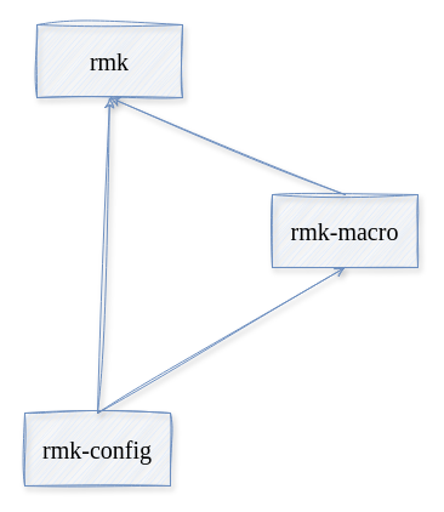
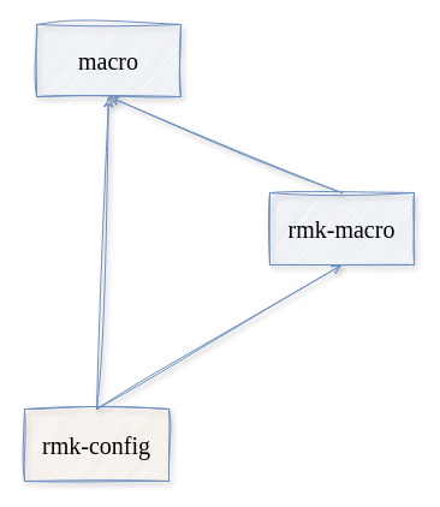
- <mxCell id="2" value="rmk" style="rounded=0;whiteSpace=wrap;html=1;hachureGap=4;fontFamily=Comic Sans MS;fontSize=20;fillColor=#dae8fc;strokeColor=#6c8ebf;shadow=1;sketch=1;curveFitting=1;jiggle=2;labelBackgroundColor=none;labelBorderColor=none;" parent="1" vertex="1"><mxGeometry x="30" y="20" width="120" height="60" as="geometry" /></mxCell>
+ <mxCell id="2" value="macro" style="rounded=0;whiteSpace=wrap;html=1;hachureGap=4;fontFamily=Comic Sans MS;fontSize=20;fillColor=#dae8fc;strokeColor=#6c8ebf;shadow=1;sketch=1;curveFitting=1;jiggle=2;labelBackgroundColor=none;labelBorderColor=none;" parent="1" vertex="1"><mxGeometry x="30" y="20" width="120" height="60" as="geometry" /></mxCell>
- <mxCell id="7" value="rmk-config" style="rounded=0;whiteSpace=wrap;html=1;hachureGap=4;fontFamily=Comic Sans MS;fontSize=20;fillColor=#dae8fc;strokeColor=#6c8ebf;shadow=1;sketch=1;curveFitting=1;jiggle=2;labelBackgroundColor=none;labelBorderColor=none;" parent="1" vertex="1"><mxGeometry x="20" y="340" width="120" height="60" as="geometry" /></mxCell>
+ <mxCell id="7" value="rmk-config" style="rounded=0;whiteSpace=wrap;html=1;hachureGap=4;fontFamily=Comic Sans MS;fontSize=20;fillColor=#ffe6cc;strokeColor=#6c8ebf;shadow=1;sketch=1;curveFitting=1;jiggle=2;labelBackgroundColor=none;labelBorderColor=none;" parent="1" vertex="1"><mxGeometry x="20" y="340" width="120" height="60" as="geometry" /></mxCell>
